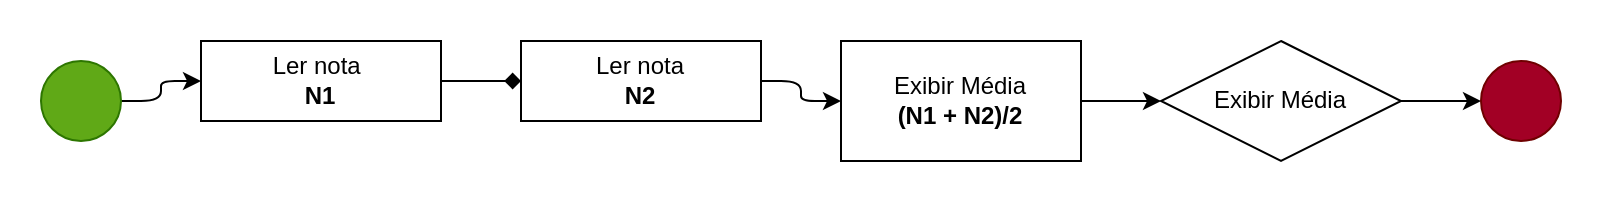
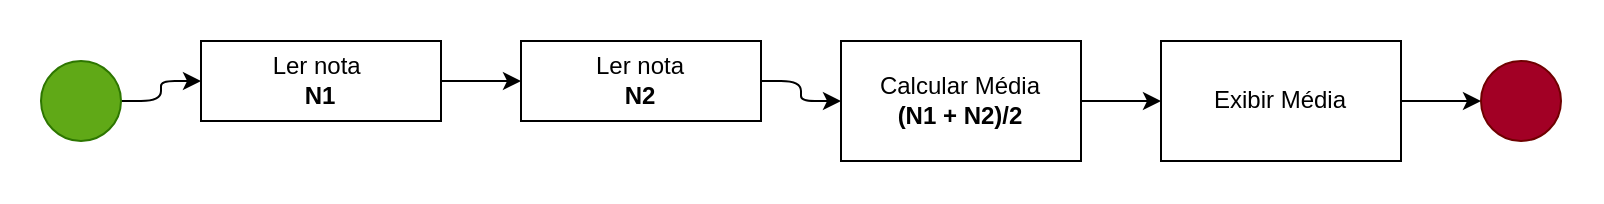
- <mxCell id="4" value="" style="edgeStyle=orthogonalEdgeStyle;orthogonalLoop=1;jettySize=auto;html=1;endArrow=diamond;" edge="1" parent="1" source="5" target="7"><mxGeometry relative="1" as="geometry" /></mxCell>
+ <mxCell id="4" value="" style="edgeStyle=orthogonalEdgeStyle;orthogonalLoop=1;jettySize=auto;html=1;" edge="1" parent="1" source="5" target="7"><mxGeometry relative="1" as="geometry" /></mxCell>
- <mxCell id="9" value="Exibir Média&lt;br&gt;&lt;b&gt;(N1 + N2)/2&lt;/b&gt;" style="whiteSpace=wrap;html=1;" vertex="1" parent="1"><mxGeometry x="420" y="20" width="120" height="60" as="geometry" /></mxCell>
+ <mxCell id="9" value="Calcular Média&lt;br&gt;&lt;b&gt;(N1 + N2)/2&lt;/b&gt;" style="whiteSpace=wrap;html=1;" vertex="1" parent="1"><mxGeometry x="420" y="20" width="120" height="60" as="geometry" /></mxCell>
- <mxCell id="11" value="Exibir Média" style="rhombus;whiteSpace=wrap;html=1;" vertex="1" parent="1"><mxGeometry x="580" y="20" width="120" height="60" as="geometry" /></mxCell>
+ <mxCell id="11" value="Exibir Média" style="whiteSpace=wrap;html=1;" vertex="1" parent="1"><mxGeometry x="580" y="20" width="120" height="60" as="geometry" /></mxCell>
